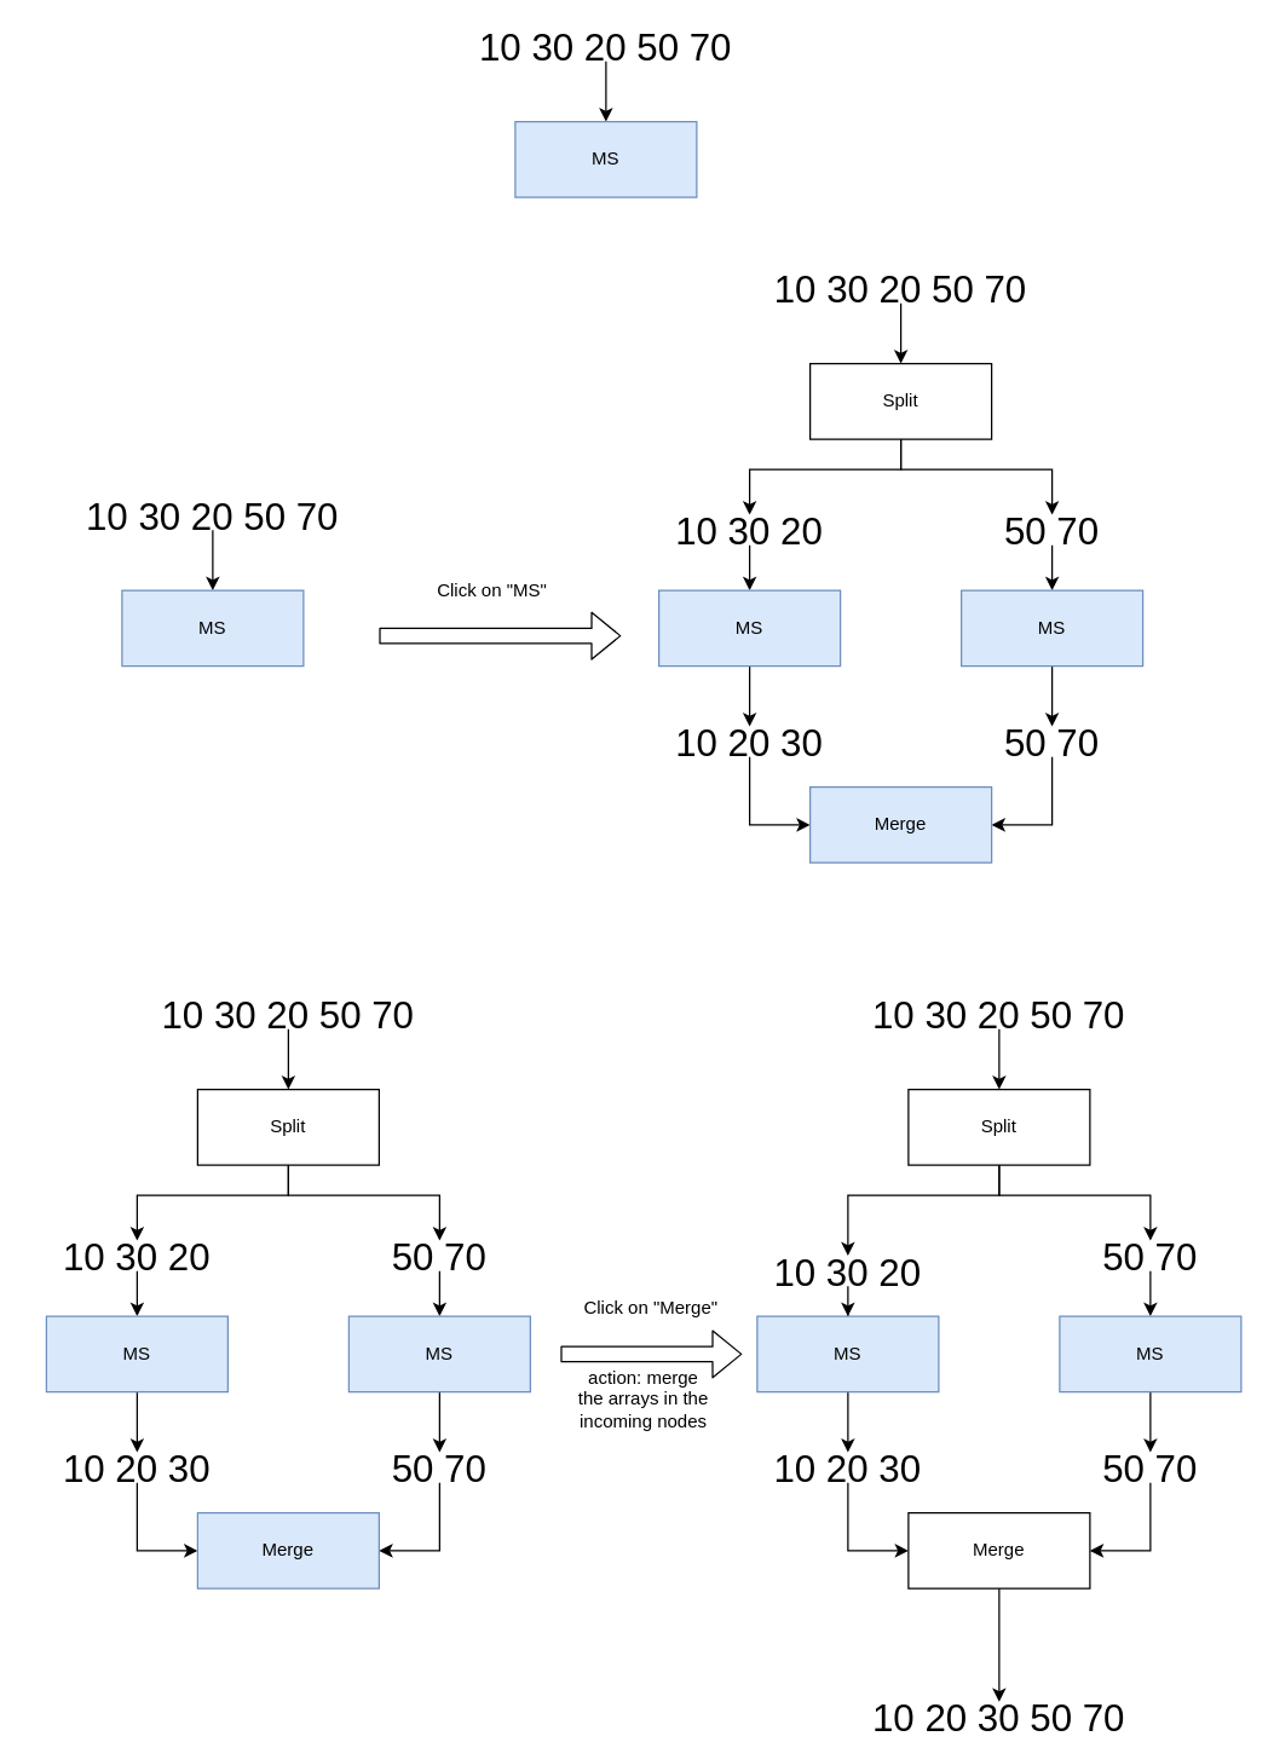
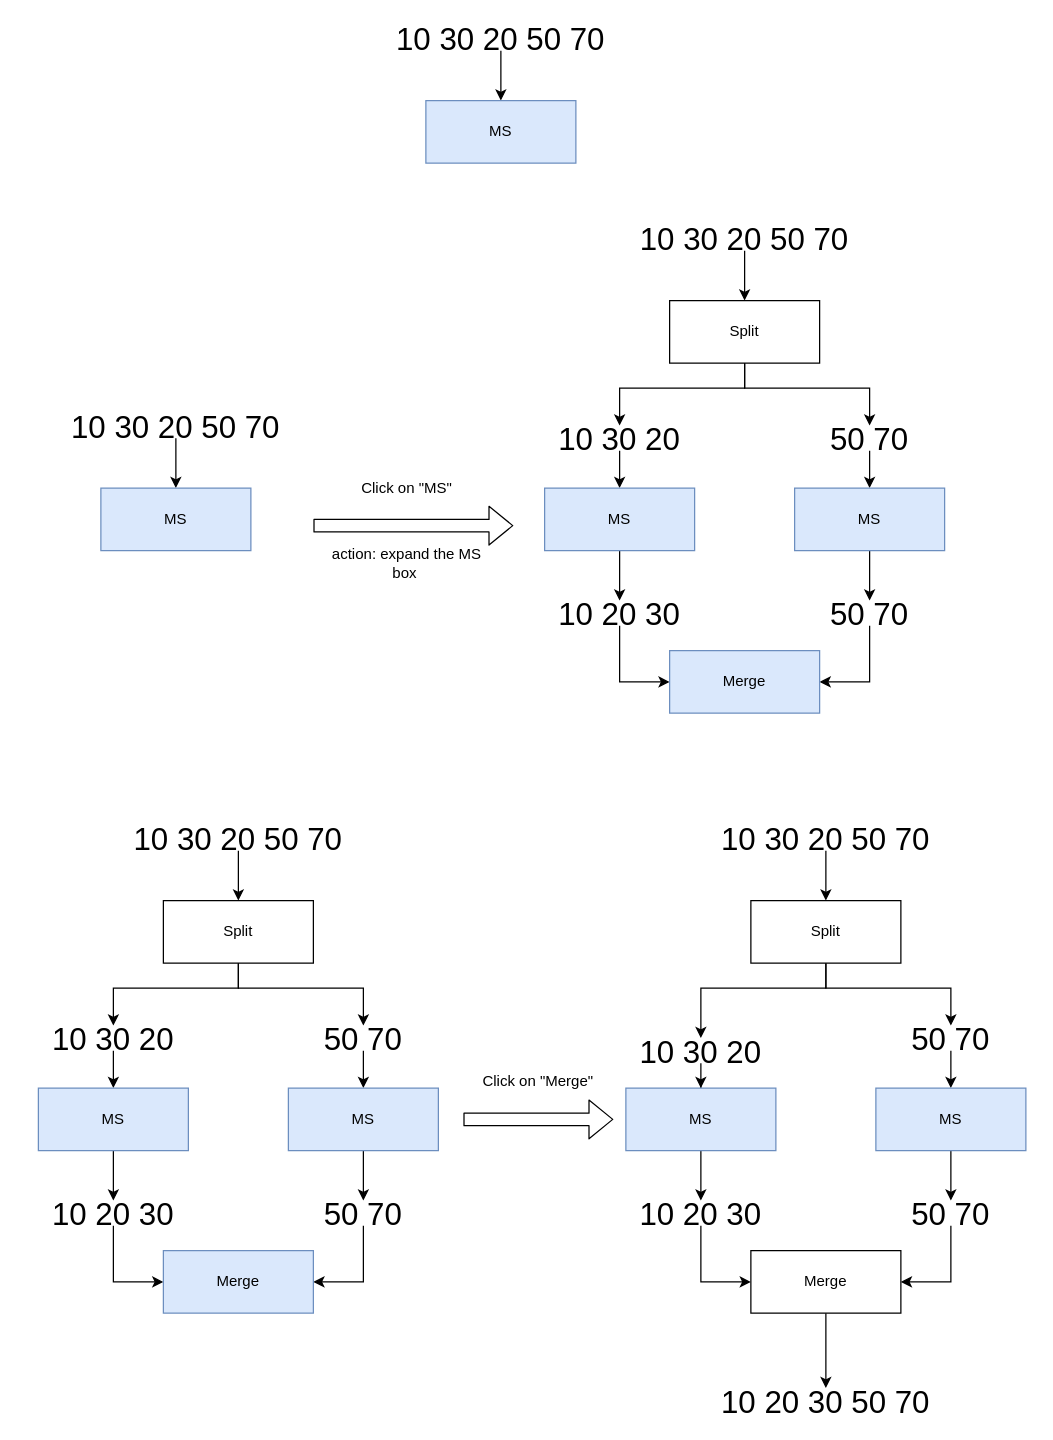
+ <mxCell id="28" value="action: expand the MS box&amp;nbsp;" style="text;html=1;strokeColor=none;fillColor=none;align=center;verticalAlign=middle;whiteSpace=wrap;rounded=0;" vertex="1" parent="1"><mxGeometry x="260" y="440" width="130" height="20" as="geometry" /></mxCell>
- <mxCell id="49" value="action: merge the arrays in the incoming nodes" style="text;html=1;strokeColor=none;fillColor=none;align=center;verticalAlign=middle;whiteSpace=wrap;rounded=0;" vertex="1" parent="1"><mxGeometry x="380" y="915" width="90" height="20" as="geometry" /></mxCell>
- <mxCell id="69" value="&lt;font style=&quot;font-size: 25px&quot;&gt;10 20 30 50 70&lt;/font&gt;" style="text;html=1;strokeColor=none;fillColor=none;align=center;verticalAlign=middle;whiteSpace=wrap;rounded=0;" vertex="1" parent="1"><mxGeometry x="560" y="1125" width="200" height="20" as="geometry" /></mxCell>
+ <mxCell id="69" value="&lt;font style=&quot;font-size: 25px&quot;&gt;10 20 30 50 70&lt;/font&gt;" style="text;html=1;strokeColor=none;fillColor=none;align=center;verticalAlign=middle;whiteSpace=wrap;rounded=0;" vertex="1" parent="1"><mxGeometry x="560" y="1110" width="200" height="20" as="geometry" /></mxCell>
